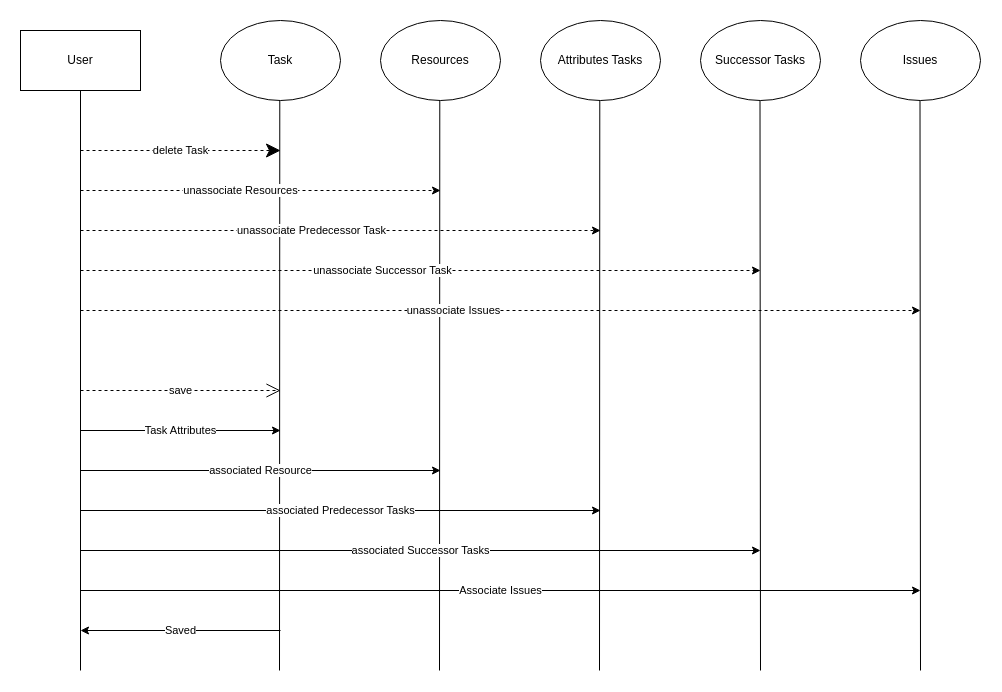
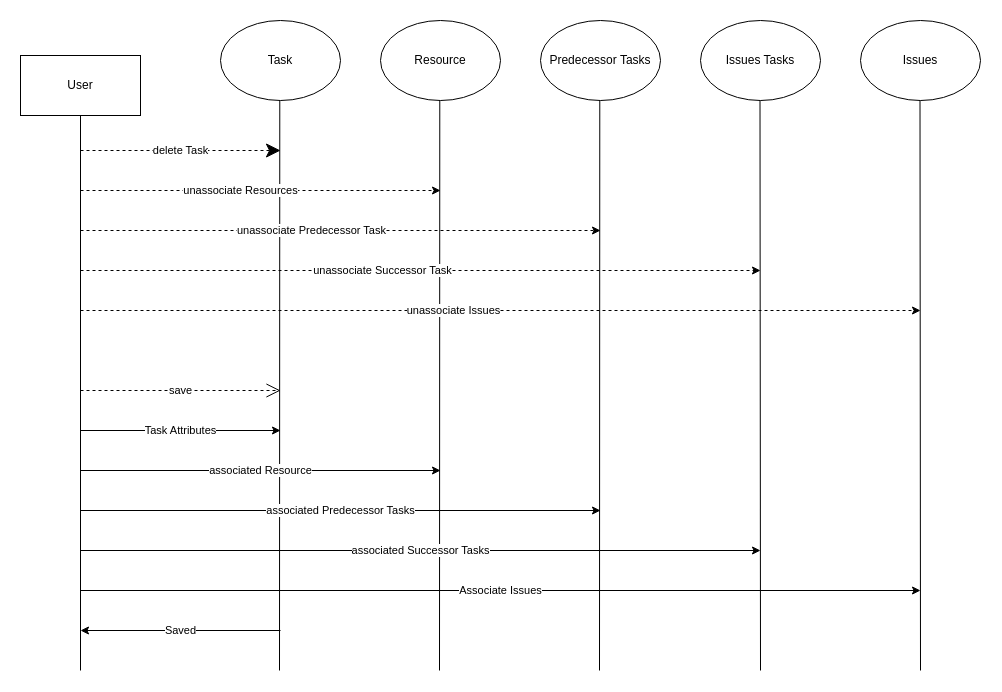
- <mxCell id="2" value="User" style="rounded=0;whiteSpace=wrap;html=1;" parent="1" vertex="1"><mxGeometry x="20" y="30" width="120" height="60" as="geometry" /></mxCell>
+ <mxCell id="2" value="User" style="rounded=0;whiteSpace=wrap;html=1;" parent="1" vertex="1"><mxGeometry x="20" y="55" width="120" height="60" as="geometry" /></mxCell>
- <mxCell id="5" value="Resources" style="ellipse;whiteSpace=wrap;html=1;" parent="1" vertex="1"><mxGeometry x="380" y="20" width="120" height="80" as="geometry" /></mxCell>
+ <mxCell id="5" value="Resource" style="ellipse;whiteSpace=wrap;html=1;" parent="1" vertex="1"><mxGeometry x="380" y="20" width="120" height="80" as="geometry" /></mxCell>
- <mxCell id="6" value="Attributes Tasks" style="ellipse;whiteSpace=wrap;html=1;" parent="1" vertex="1"><mxGeometry x="540" y="20" width="120" height="80" as="geometry" /></mxCell>
+ <mxCell id="6" value="Predecessor Tasks" style="ellipse;whiteSpace=wrap;html=1;" parent="1" vertex="1"><mxGeometry x="540" y="20" width="120" height="80" as="geometry" /></mxCell>
- <mxCell id="10" value="Successor Tasks" style="ellipse;whiteSpace=wrap;html=1;" parent="1" vertex="1"><mxGeometry x="700" y="20" width="120" height="80" as="geometry" /></mxCell>
+ <mxCell id="10" value="Issues Tasks" style="ellipse;whiteSpace=wrap;html=1;" parent="1" vertex="1"><mxGeometry x="700" y="20" width="120" height="80" as="geometry" /></mxCell>
